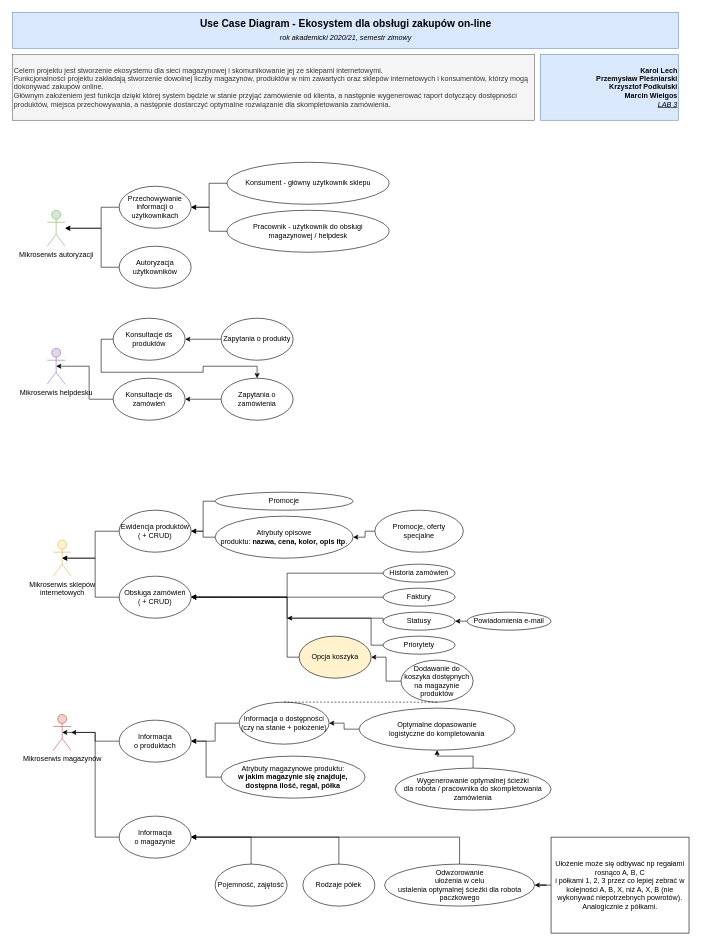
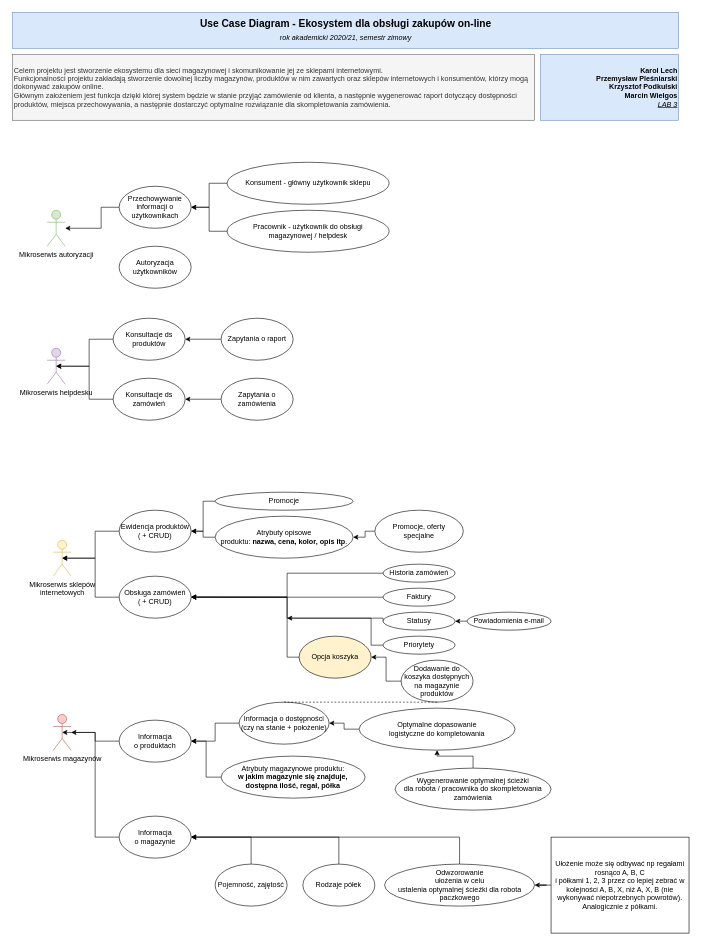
- <mxCell id="12" style="edgeStyle=orthogonalEdgeStyle;rounded=0;orthogonalLoop=1;jettySize=auto;html=1;exitX=0;exitY=0.5;exitDx=0;exitDy=0;" edge="1" parent="1" source="13" target="5"><mxGeometry relative="1" as="geometry"><Array as="points"><mxPoint x="168" y="445" /><mxPoint x="168" y="380" /></Array></mxGeometry></mxCell>
- <mxCell id="51" value="Zapytania o produkty" style="ellipse;whiteSpace=wrap;html=1;" vertex="1" parent="1"><mxGeometry x="368" y="530" width="120" height="70" as="geometry" /></mxCell>
+ <mxCell id="51" value="Zapytania o raport" style="ellipse;whiteSpace=wrap;html=1;" vertex="1" parent="1"><mxGeometry x="368" y="530" width="120" height="70" as="geometry" /></mxCell>
- <mxCell id="46" style="edgeStyle=orthogonalEdgeStyle;rounded=0;orthogonalLoop=1;jettySize=auto;html=1;exitX=0;exitY=0.5;exitDx=0;exitDy=0;" edge="1" parent="1" source="47" target="53"><mxGeometry relative="1" as="geometry" /></mxCell>
+ <mxCell id="46" style="edgeStyle=orthogonalEdgeStyle;rounded=0;orthogonalLoop=1;jettySize=auto;html=1;exitX=0;exitY=0.5;exitDx=0;exitDy=0;entryX=0.5;entryY=0.5;entryDx=0;entryDy=0;entryPerimeter=0;" edge="1" parent="1" source="47" target="45"><mxGeometry relative="1" as="geometry" /></mxCell>
